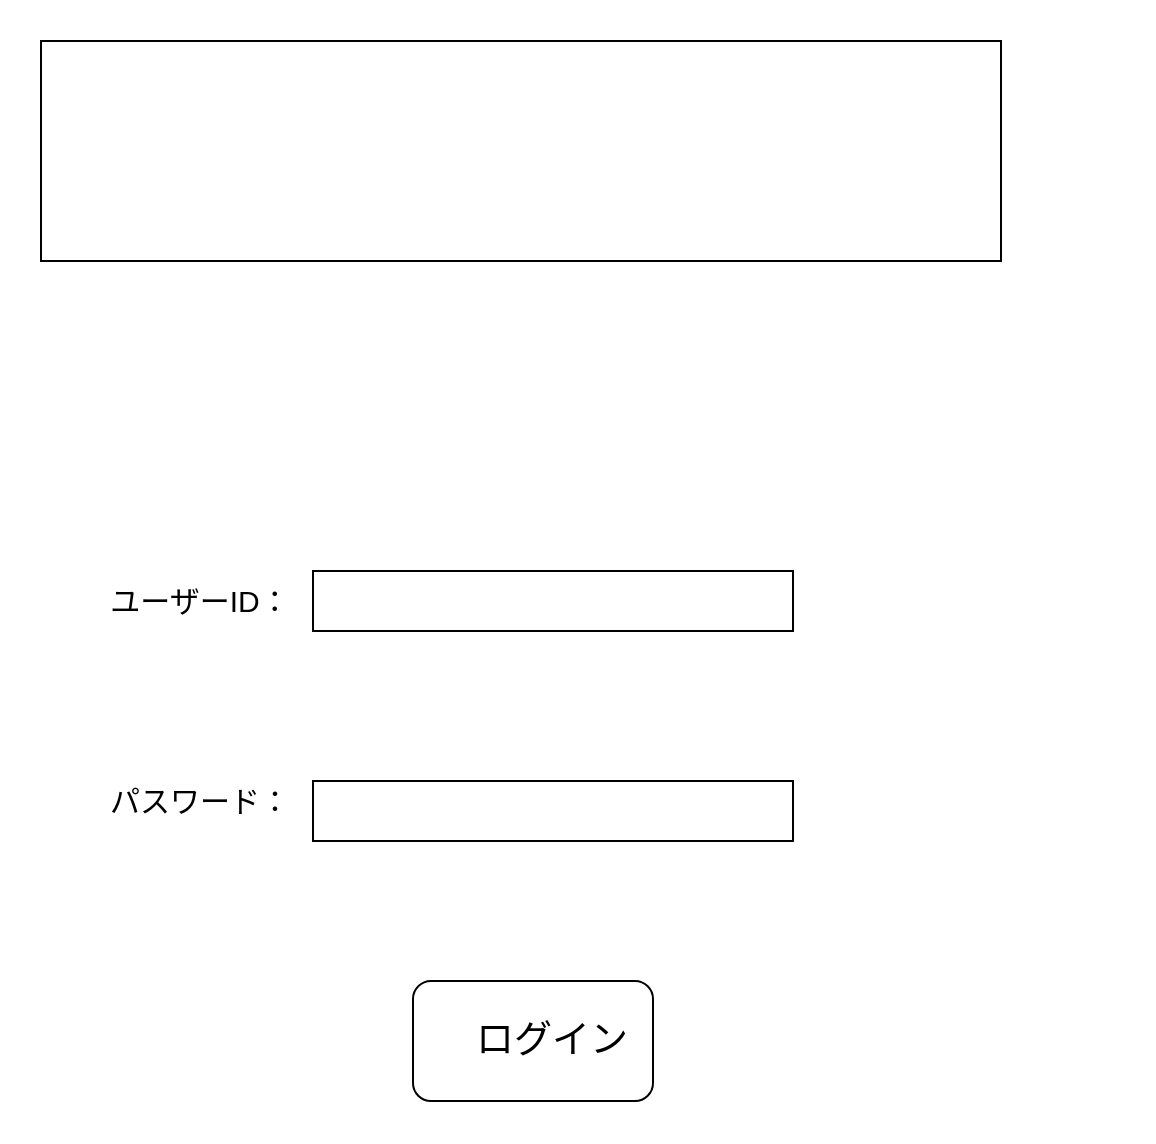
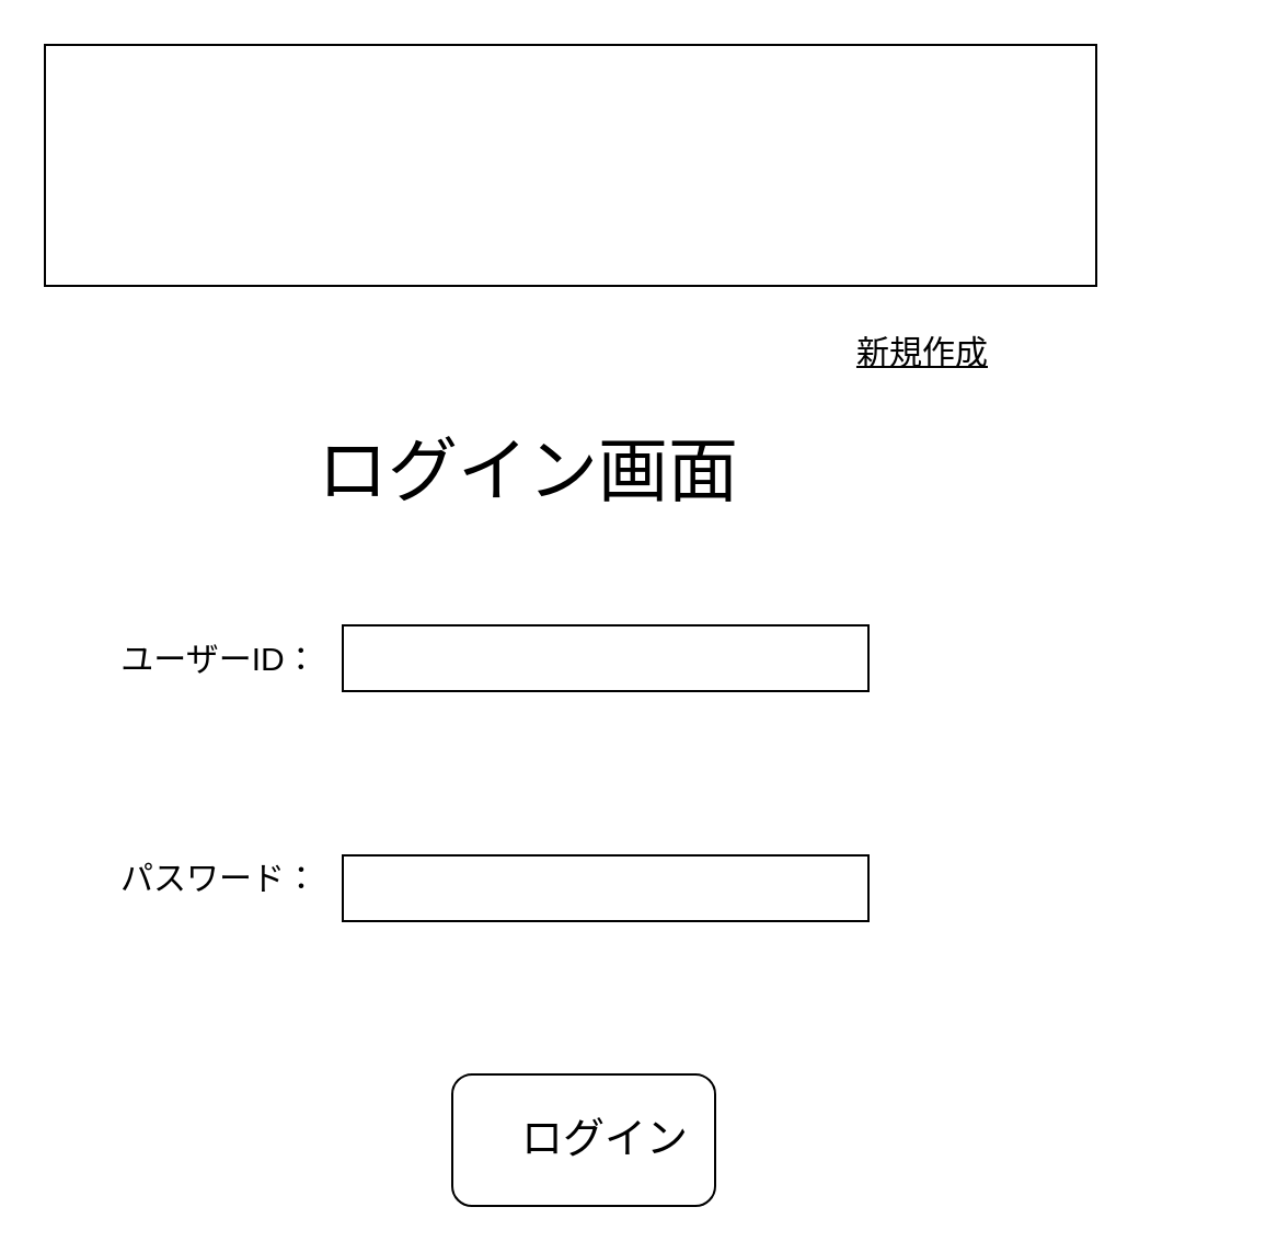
+ <mxCell id="7" value="新規作成" style="text;html=1;align=center;verticalAlign=middle;whiteSpace=wrap;rounded=0;fontSize=15;fontStyle=4" parent="1" vertex="1"><mxGeometry x="286" y="130" width="270" height="60" as="geometry" /></mxCell>
+ <mxCell id="4" value="ログイン画面" style="text;html=1;align=center;verticalAlign=middle;whiteSpace=wrap;rounded=0;fontSize=32;" parent="1" vertex="1"><mxGeometry x="136" y="200" width="210" height="30" as="geometry" /></mxCell>
